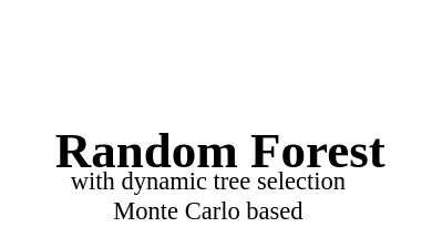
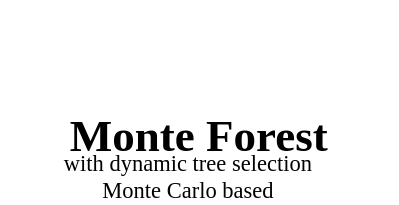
- <mxCell id="6" value="Random Forest" style="text;html=1;strokeColor=none;fillColor=none;align=center;verticalAlign=middle;whiteSpace=wrap;rounded=0;fontSize=60;fontStyle=1;fontFamily=Times New Roman;" vertex="1" parent="1"><mxGeometry x="20" y="170" width="490" height="20" as="geometry" /></mxCell>
+ <mxCell id="6" value="Monte Forest" style="text;html=1;strokeColor=none;fillColor=none;align=center;verticalAlign=middle;whiteSpace=wrap;rounded=0;fontSize=60;fontStyle=1;fontFamily=Times New Roman;" vertex="1" parent="1"><mxGeometry x="20" y="170" width="490" height="20" as="geometry" /></mxCell>
